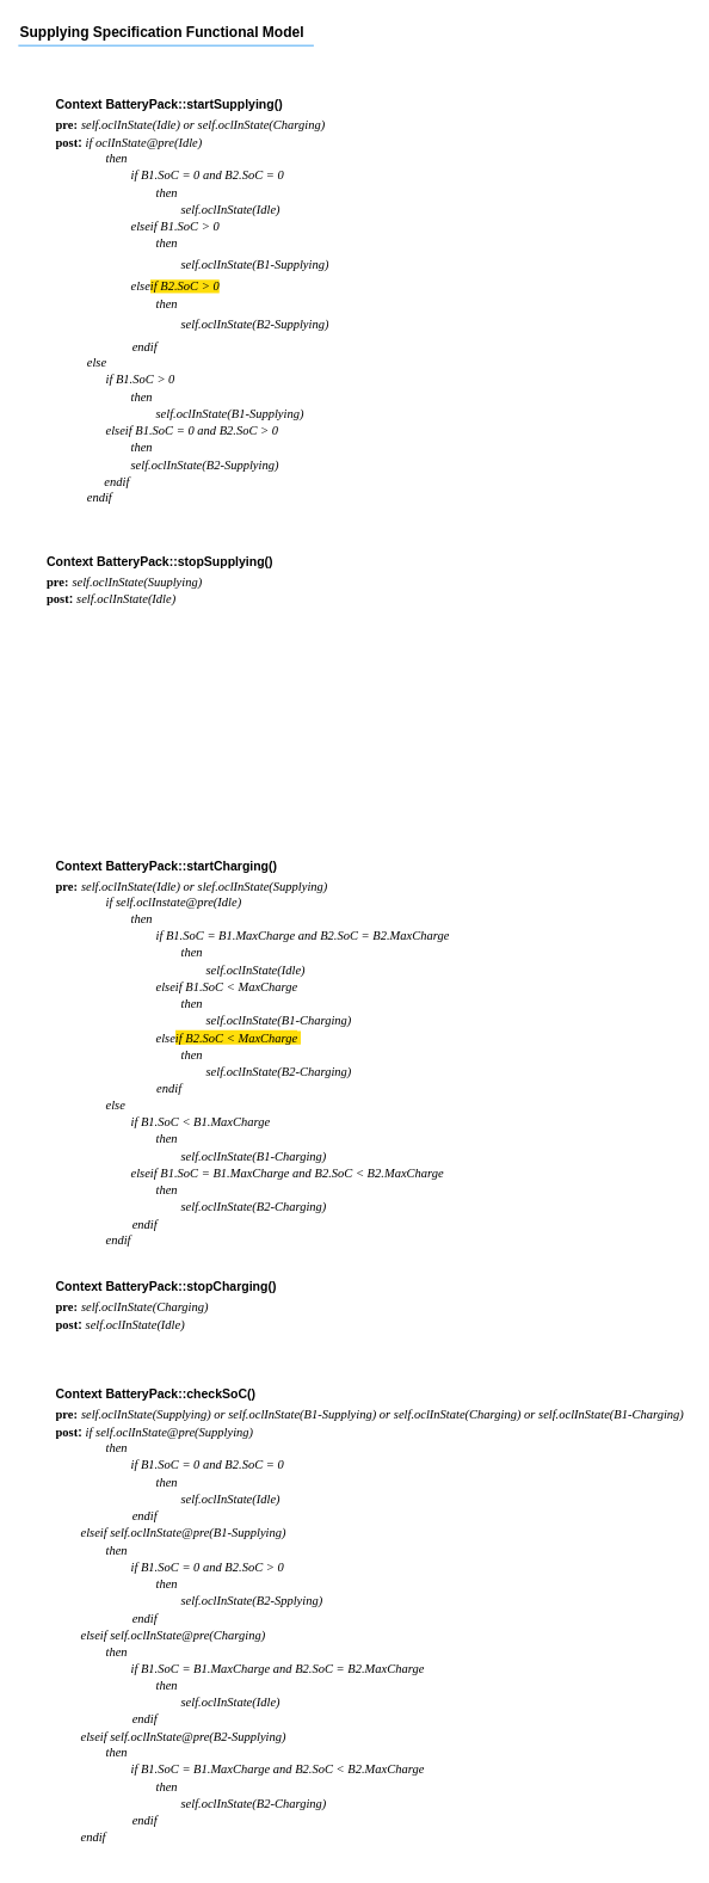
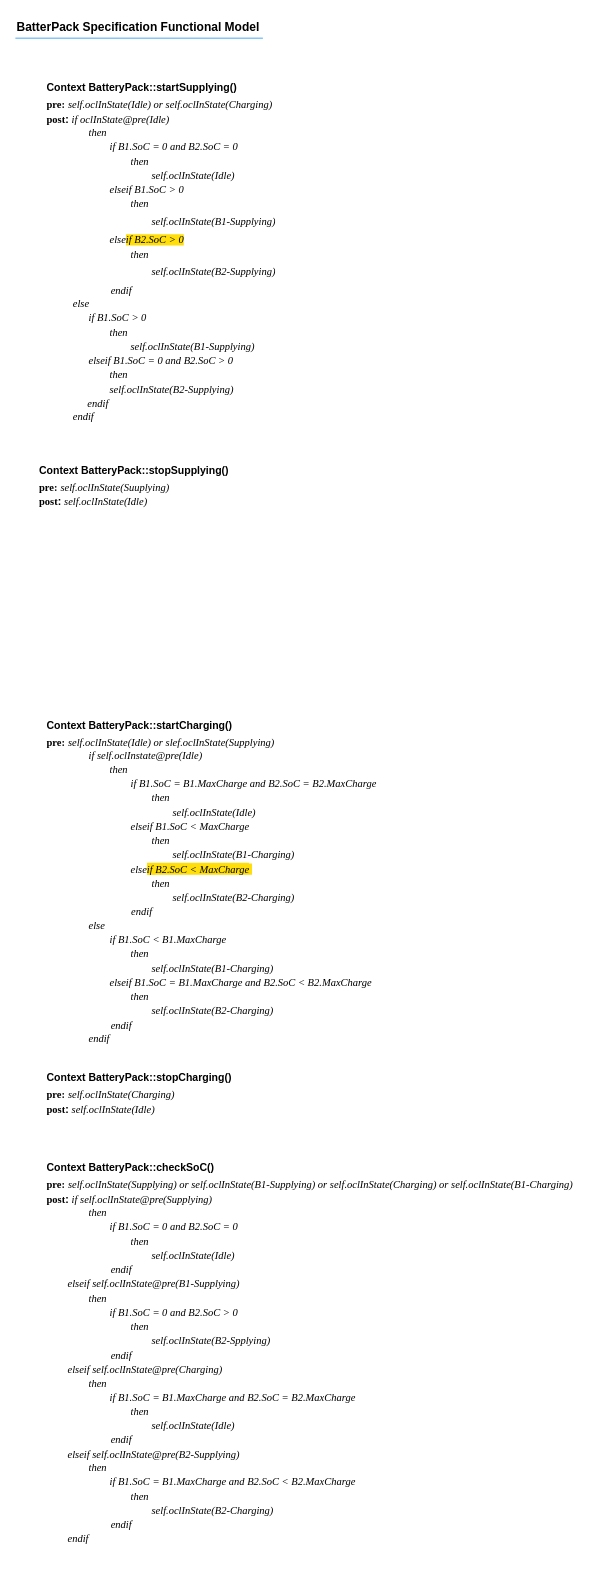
- <mxCell id="4" value="&lt;b&gt;Supplying Specification Functional Model&lt;/b&gt;" style="text;fontSize=16;verticalAlign=middle;strokeColor=none;fillColor=none;whiteSpace=wrap;html=1;" parent="3" vertex="1"><mxGeometry width="450" height="30" as="geometry" /></mxCell>
+ <mxCell id="4" value="&lt;b&gt;BatterPack Specification Functional Model&lt;/b&gt;" style="text;fontSize=16;verticalAlign=middle;strokeColor=none;fillColor=none;whiteSpace=wrap;html=1;" parent="3" vertex="1"><mxGeometry width="450" height="30" as="geometry" /></mxCell>
